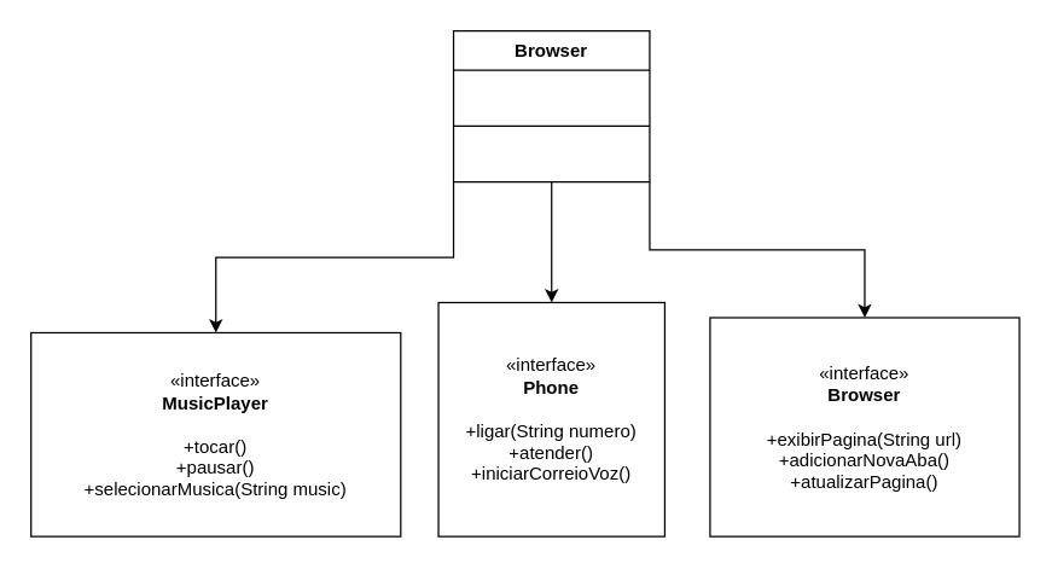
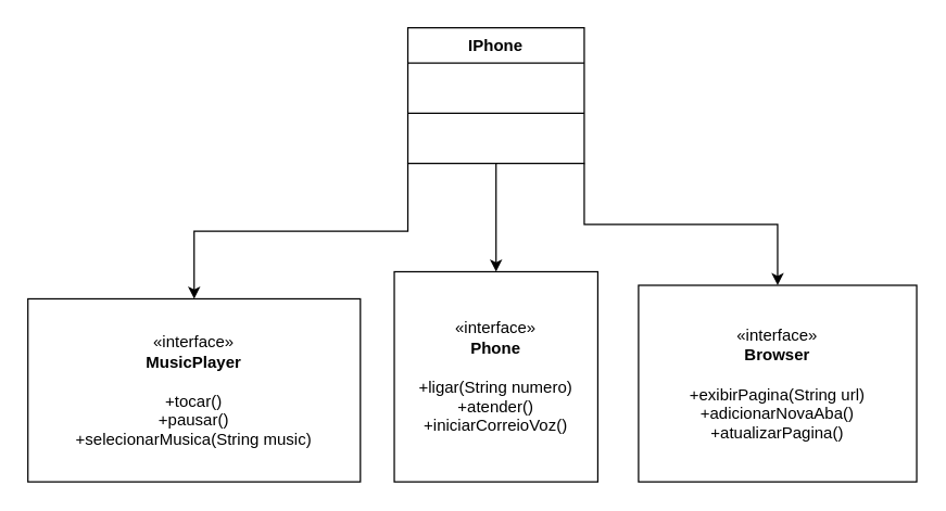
- <mxCell id="5" value="Browser&lt;div&gt;&lt;br&gt;&lt;/div&gt;" style="swimlane;fontStyle=1;align=center;verticalAlign=top;childLayout=stackLayout;horizontal=1;startSize=26;horizontalStack=0;resizeParent=1;resizeParentMax=0;resizeLast=0;collapsible=1;marginBottom=0;whiteSpace=wrap;html=1;" vertex="1" parent="1"><mxGeometry x="300" y="20" width="130" height="100" as="geometry" /></mxCell>
+ <mxCell id="5" value="IPhone&lt;div&gt;&lt;br&gt;&lt;/div&gt;" style="swimlane;fontStyle=1;align=center;verticalAlign=top;childLayout=stackLayout;horizontal=1;startSize=26;horizontalStack=0;resizeParent=1;resizeParentMax=0;resizeLast=0;collapsible=1;marginBottom=0;whiteSpace=wrap;html=1;" vertex="1" parent="1"><mxGeometry x="300" y="20" width="130" height="100" as="geometry" /></mxCell>
